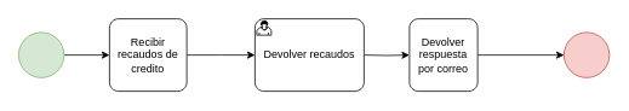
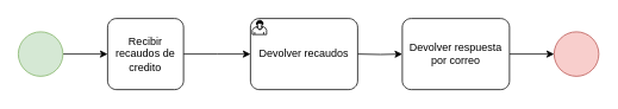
- <mxCell id="8" value="Devolver respuesta por correo" style="points=[[0.25,0,0],[0.5,0,0],[0.75,0,0],[1,0.25,0],[1,0.5,0],[1,0.75,0],[0.75,1,0],[0.5,1,0],[0.25,1,0],[0,0.75,0],[0,0.5,0],[0,0.25,0]];shape=mxgraph.bpmn.task;whiteSpace=wrap;rectStyle=rounded;size=10;taskMarker=abstract;" vertex="1" parent="1"><mxGeometry x="450" y="20" width="75" height="80" as="geometry" /></mxCell>
+ <mxCell id="8" value="Devolver respuesta por correo" style="points=[[0.25,0,0],[0.5,0,0],[0.75,0,0],[1,0.25,0],[1,0.5,0],[1,0.75,0],[0.75,1,0],[0.5,1,0],[0.25,1,0],[0,0.75,0],[0,0.5,0],[0,0.25,0]];shape=mxgraph.bpmn.task;whiteSpace=wrap;rectStyle=rounded;size=10;taskMarker=abstract;" vertex="1" parent="1"><mxGeometry x="450" y="20" width="120" height="80" as="geometry" /></mxCell>
